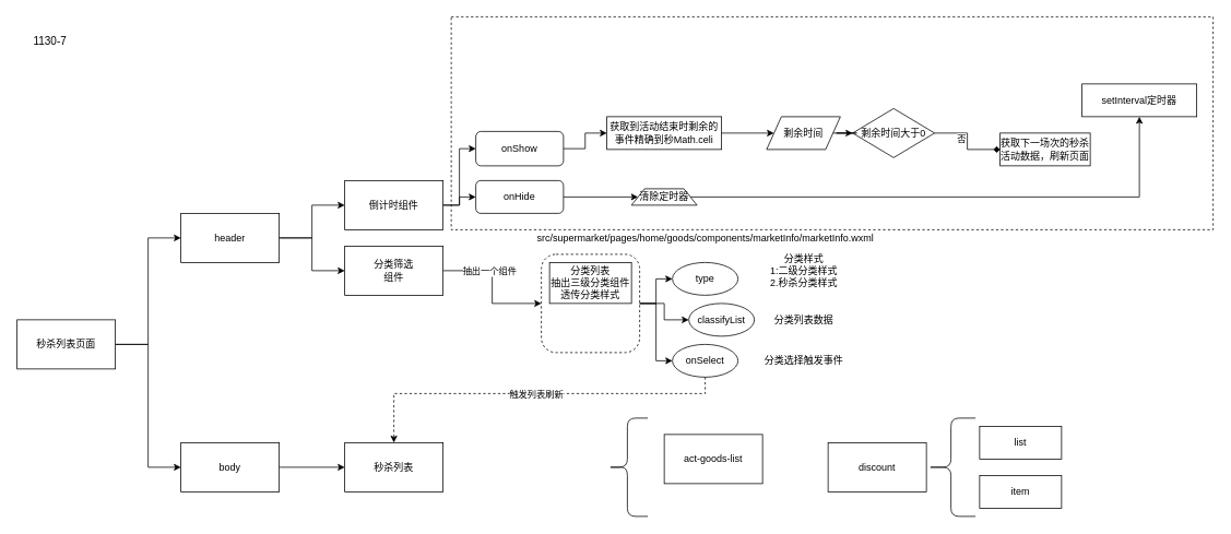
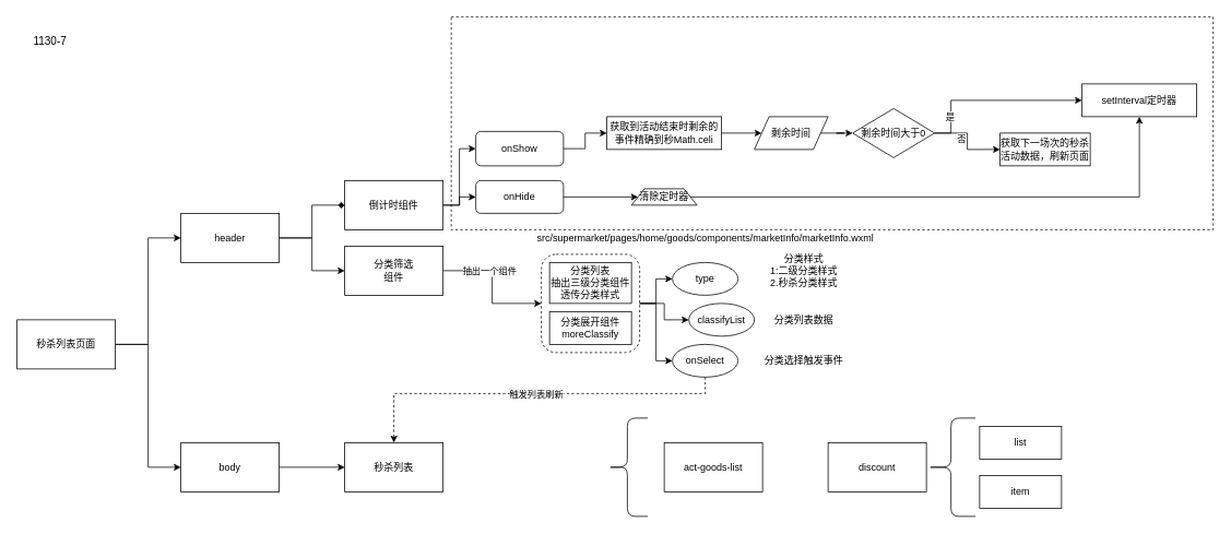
+ <mxCell id="37" style="edgeStyle=orthogonalEdgeStyle;rounded=0;orthogonalLoop=1;jettySize=auto;html=1;entryX=0;entryY=0.5;entryDx=0;entryDy=0;" parent="1" source="39" target="41" edge="1"><mxGeometry relative="1" as="geometry"><Array as="points"><mxPoint x="1160" y="162" /><mxPoint x="1160" y="122" /></Array></mxGeometry></mxCell>
+ <mxCell id="38" value="是" style="edgeLabel;html=1;align=center;verticalAlign=middle;resizable=0;points=[];" parent="37" vertex="1" connectable="0"><mxGeometry x="-0.627" y="2" relative="1" as="geometry"><mxPoint as="offset" /></mxGeometry></mxCell>
- <mxCell id="43" value="剩余时间" style="shape=parallelogram;perimeter=parallelogramPerimeter;whiteSpace=wrap;html=1;fillColor=none;gradientColor=#ffffff;" parent="1" vertex="1"><mxGeometry x="935" y="142" width="90" height="40" as="geometry" /></mxCell>
+ <mxCell id="43" value="剩余时间" style="shape=parallelogram;perimeter=parallelogramPerimeter;whiteSpace=wrap;html=1;fillColor=none;gradientColor=#ffffff;" parent="1" vertex="1"><mxGeometry x="920" y="142" width="90" height="40" as="geometry" /></mxCell>
- <mxCell id="35" style="edgeStyle=orthogonalEdgeStyle;rounded=0;orthogonalLoop=1;jettySize=auto;html=1;entryX=0;entryY=0.5;entryDx=0;entryDy=0;endArrow=diamond;" parent="1" source="39" target="40" edge="1"><mxGeometry relative="1" as="geometry" /></mxCell>
+ <mxCell id="35" style="edgeStyle=orthogonalEdgeStyle;rounded=0;orthogonalLoop=1;jettySize=auto;html=1;entryX=0;entryY=0.5;entryDx=0;entryDy=0;" parent="1" source="39" target="40" edge="1"><mxGeometry relative="1" as="geometry" /></mxCell>
- <mxCell id="5" style="edgeStyle=orthogonalEdgeStyle;rounded=0;orthogonalLoop=1;jettySize=auto;html=1;entryX=0;entryY=0.5;entryDx=0;entryDy=0;" parent="1" source="7" target="12" edge="1"><mxGeometry relative="1" as="geometry" /></mxCell>
+ <mxCell id="5" style="edgeStyle=orthogonalEdgeStyle;rounded=0;orthogonalLoop=1;jettySize=auto;html=1;entryX=0;entryY=0.5;entryDx=0;entryDy=0;endArrow=diamond;" parent="1" source="7" target="12" edge="1"><mxGeometry relative="1" as="geometry" /></mxCell>
+ <mxCell id="16" value="分类展开组件&lt;br&gt;moreClassify" style="rounded=0;whiteSpace=wrap;html=1;" parent="1" vertex="1"><mxGeometry x="670" y="380" width="100" height="40" as="geometry" /></mxCell>
- <mxCell id="50" value="act-goods-list" style="rounded=0;whiteSpace=wrap;html=1;fillColor=none;gradientColor=#ffffff;" parent="1" vertex="1"><mxGeometry x="810" y="530" width="120" height="60" as="geometry" /></mxCell>
+ <mxCell id="50" value="act-goods-list" style="rounded=0;whiteSpace=wrap;html=1;fillColor=none;gradientColor=#ffffff;" parent="1" vertex="1"><mxGeometry x="810" y="540" width="120" height="60" as="geometry" /></mxCell>
